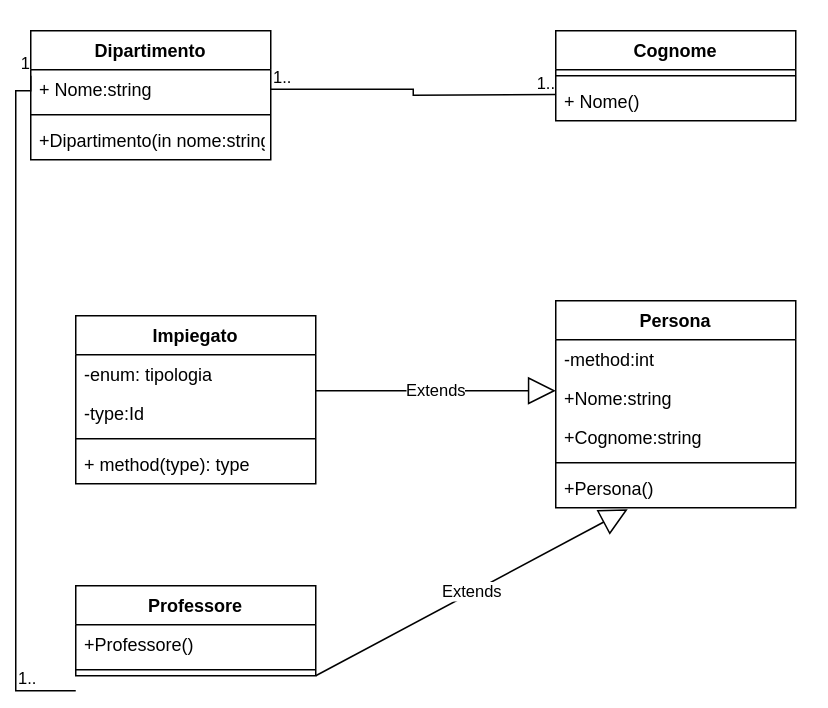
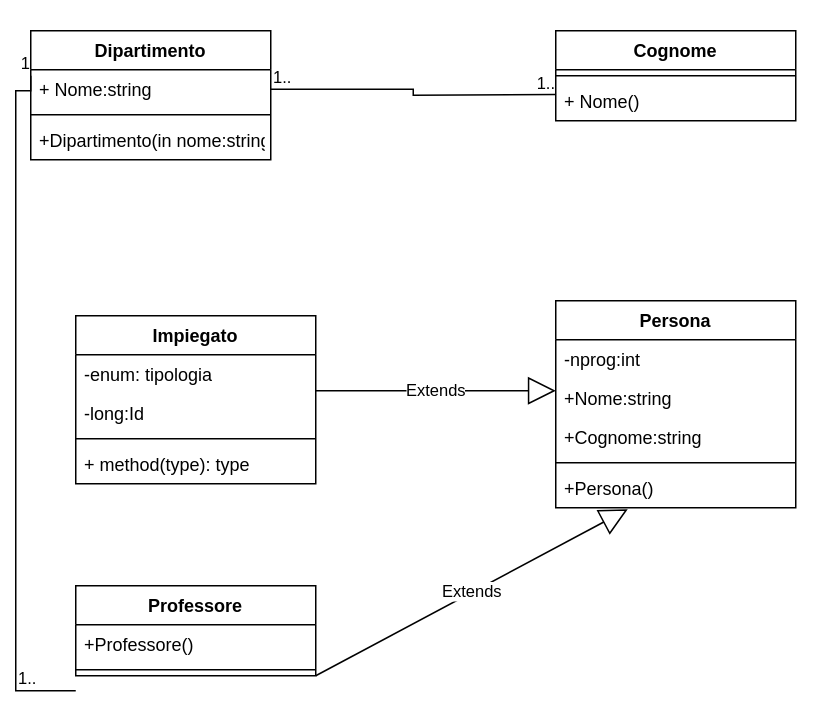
- <mxCell id="12" value="-method:int" style="text;strokeColor=none;fillColor=none;align=left;verticalAlign=top;spacingLeft=4;spacingRight=4;overflow=hidden;rotatable=0;points=[[0,0.5],[1,0.5]];portConstraint=eastwest;" parent="11" vertex="1"><mxGeometry y="26" width="160" height="26" as="geometry" /></mxCell>
+ <mxCell id="12" value="-nprog:int" style="text;strokeColor=none;fillColor=none;align=left;verticalAlign=top;spacingLeft=4;spacingRight=4;overflow=hidden;rotatable=0;points=[[0,0.5],[1,0.5]];portConstraint=eastwest;" parent="11" vertex="1"><mxGeometry y="26" width="160" height="26" as="geometry" /></mxCell>
- <mxCell id="8" value="-type:Id" style="text;strokeColor=none;fillColor=none;align=left;verticalAlign=top;spacingLeft=4;spacingRight=4;overflow=hidden;rotatable=0;points=[[0,0.5],[1,0.5]];portConstraint=eastwest;" parent="6" vertex="1"><mxGeometry y="52" width="160" height="26" as="geometry" /></mxCell>
+ <mxCell id="8" value="-long:Id" style="text;strokeColor=none;fillColor=none;align=left;verticalAlign=top;spacingLeft=4;spacingRight=4;overflow=hidden;rotatable=0;points=[[0,0.5],[1,0.5]];portConstraint=eastwest;" parent="6" vertex="1"><mxGeometry y="52" width="160" height="26" as="geometry" /></mxCell>
